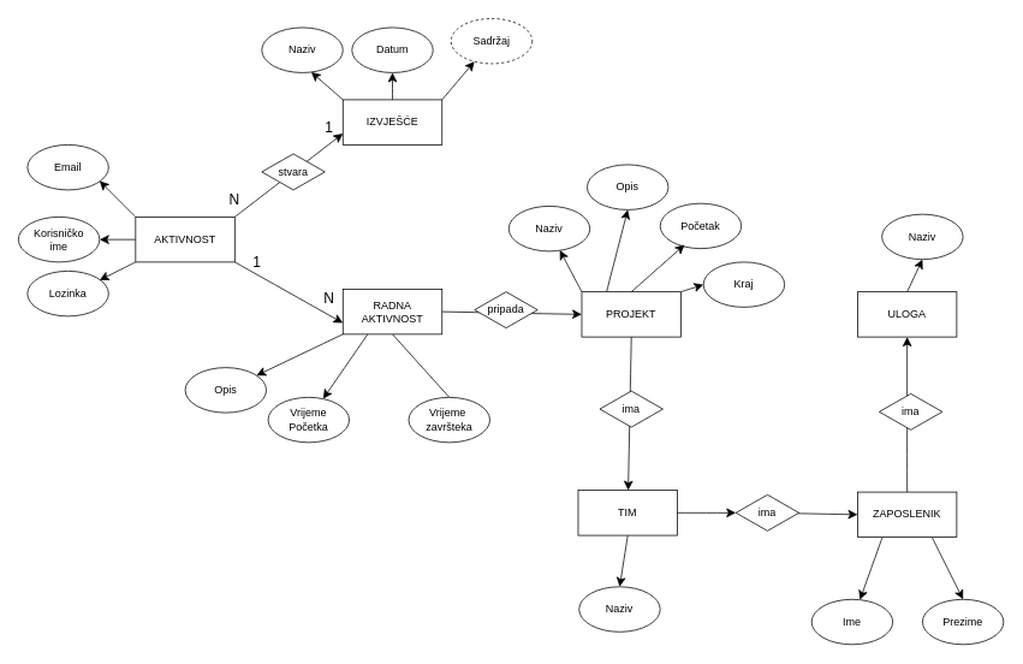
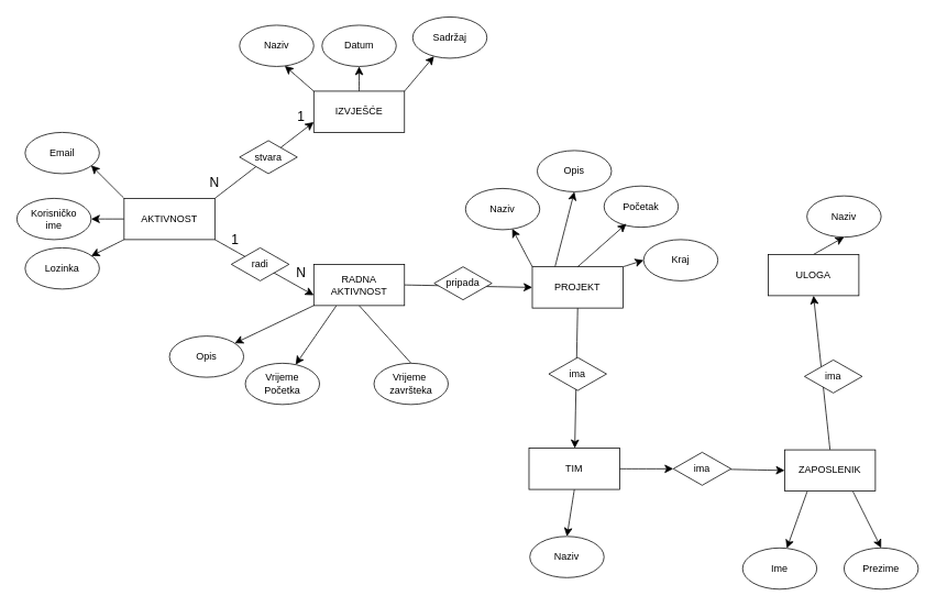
- <mxCell id="27" value="Sadržaj" style="ellipse;whiteSpace=wrap;html=1;dashed=1;" vertex="1" parent="1"><mxGeometry x="500" y="20" width="90" height="50" as="geometry" /></mxCell>
+ <mxCell id="27" value="Sadržaj" style="ellipse;whiteSpace=wrap;html=1;" vertex="1" parent="1"><mxGeometry x="500" y="20" width="90" height="50" as="geometry" /></mxCell>
+ <mxCell id="23" value="radi" style="rhombus;whiteSpace=wrap;html=1;" vertex="1" parent="1"><mxGeometry x="280" y="300" width="70" height="40" as="geometry" /></mxCell>
- <mxCell id="42" value="ULOGA" style="rounded=0;whiteSpace=wrap;html=1;" vertex="1" parent="1"><mxGeometry x="951" y="323" width="110" height="50" as="geometry" /></mxCell>
+ <mxCell id="42" value="ULOGA" style="rounded=0;whiteSpace=wrap;html=1;" vertex="1" parent="1"><mxGeometry x="931" y="308" width="110" height="50" as="geometry" /></mxCell>
